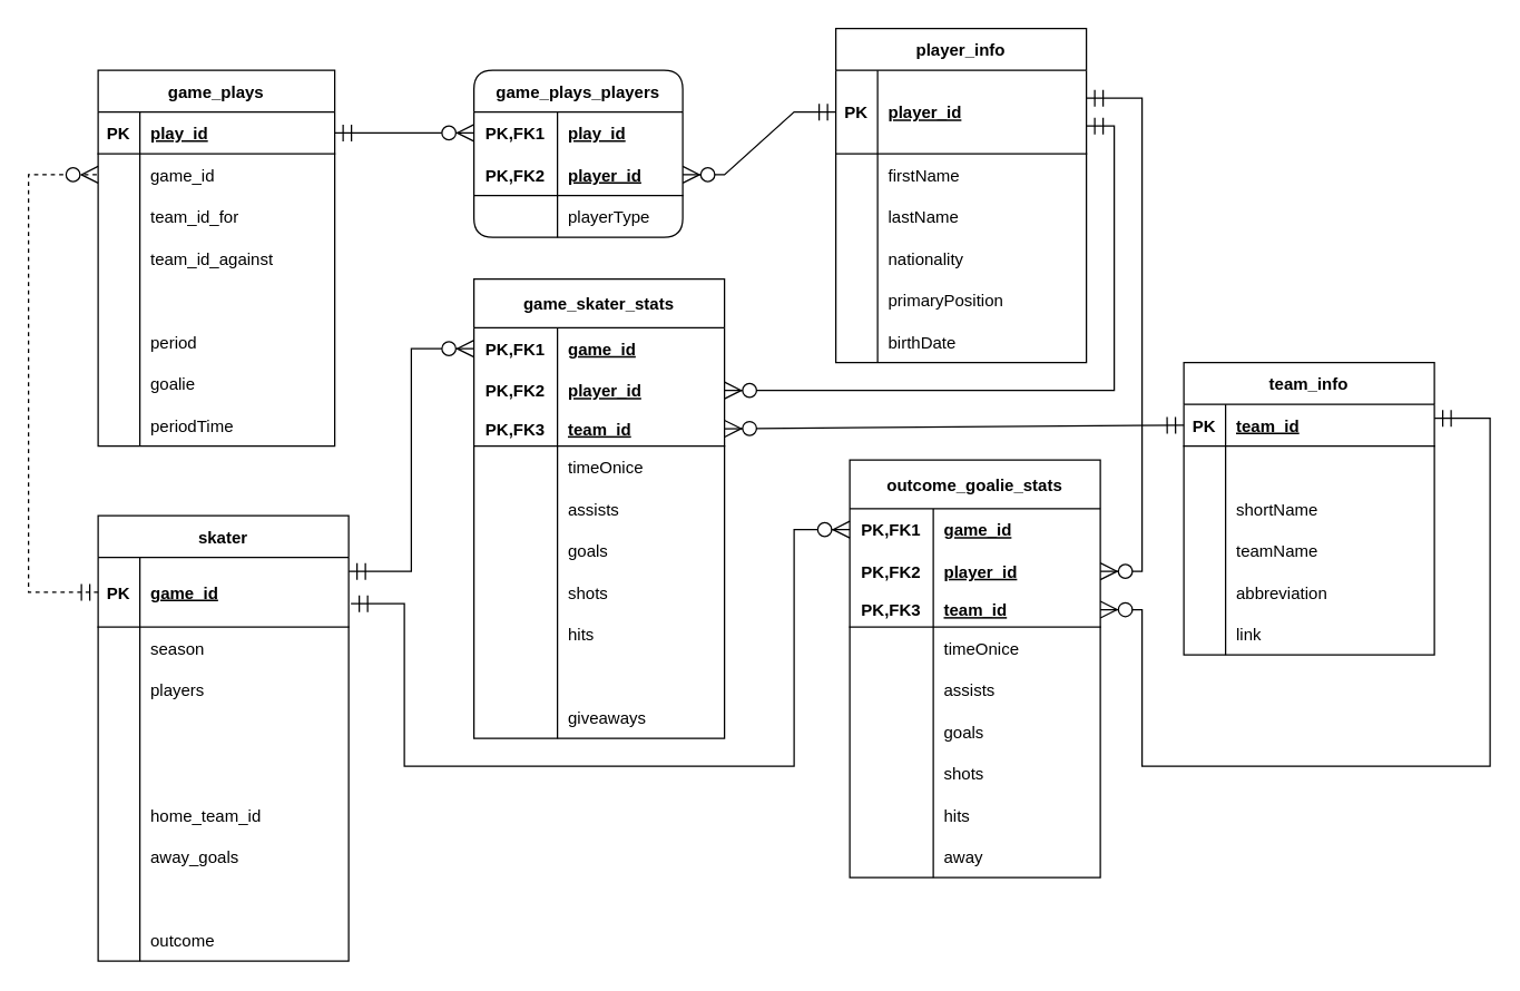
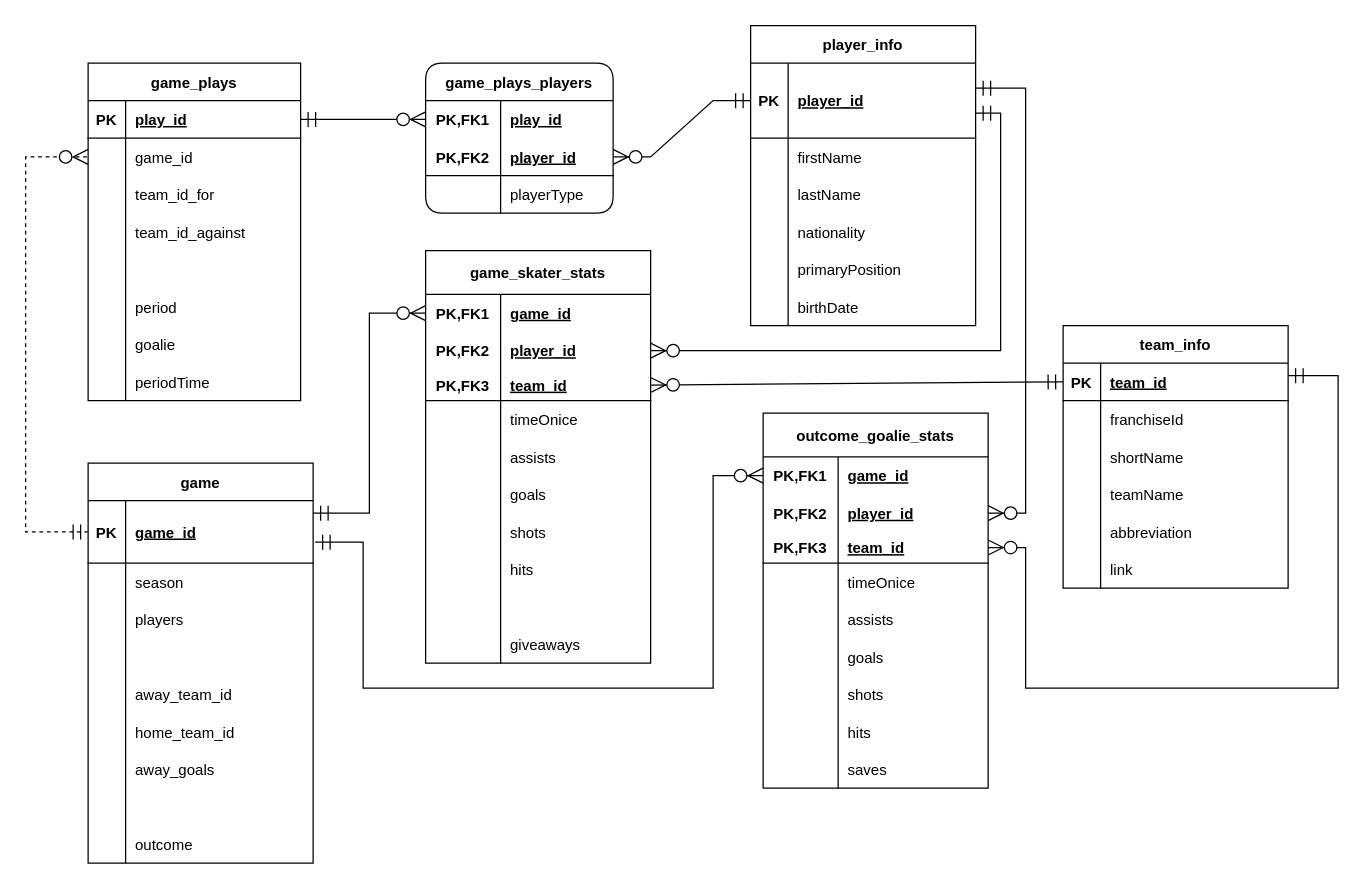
+ <mxCell id="53" value="franchiseId" style="shape=partialRectangle;connectable=0;fillColor=none;top=0;left=0;bottom=0;right=0;align=left;spacingLeft=6;overflow=hidden;strokeColor=default;" parent="51" vertex="1"><mxGeometry x="30" width="150" height="30" as="geometry"><mxRectangle width="150" height="30" as="alternateBounds" /></mxGeometry></mxCell>
- <mxCell id="2" value="skater" style="shape=table;startSize=30;container=1;collapsible=1;childLayout=tableLayout;fixedRows=1;rowLines=0;fontStyle=1;align=center;resizeLast=1;" parent="1" vertex="1"><mxGeometry x="70" y="370" width="180" height="320" as="geometry" /></mxCell>
+ <mxCell id="2" value="game" style="shape=table;startSize=30;container=1;collapsible=1;childLayout=tableLayout;fixedRows=1;rowLines=0;fontStyle=1;align=center;resizeLast=1;" parent="1" vertex="1"><mxGeometry x="70" y="370" width="180" height="320" as="geometry" /></mxCell>
+ <mxCell id="16" value="away_team_id" style="shape=partialRectangle;connectable=0;fillColor=none;top=0;left=0;bottom=0;right=0;align=left;spacingLeft=6;fontStyle=0;overflow=hidden;strokeColor=default;" parent="14" vertex="1"><mxGeometry x="30" width="150" height="30" as="geometry"><mxRectangle width="150" height="30" as="alternateBounds" /></mxGeometry></mxCell>
- <mxCell id="156" value="away" style="shape=partialRectangle;connectable=0;fillColor=none;top=0;left=0;bottom=0;right=0;align=left;spacingLeft=6;fontStyle=0;overflow=hidden;strokeColor=default;" parent="154" vertex="1"><mxGeometry x="60" width="120" height="30" as="geometry"><mxRectangle width="120" height="30" as="alternateBounds" /></mxGeometry></mxCell>
+ <mxCell id="156" value="saves" style="shape=partialRectangle;connectable=0;fillColor=none;top=0;left=0;bottom=0;right=0;align=left;spacingLeft=6;fontStyle=0;overflow=hidden;strokeColor=default;" parent="154" vertex="1"><mxGeometry x="60" width="120" height="30" as="geometry"><mxRectangle width="120" height="30" as="alternateBounds" /></mxGeometry></mxCell>
